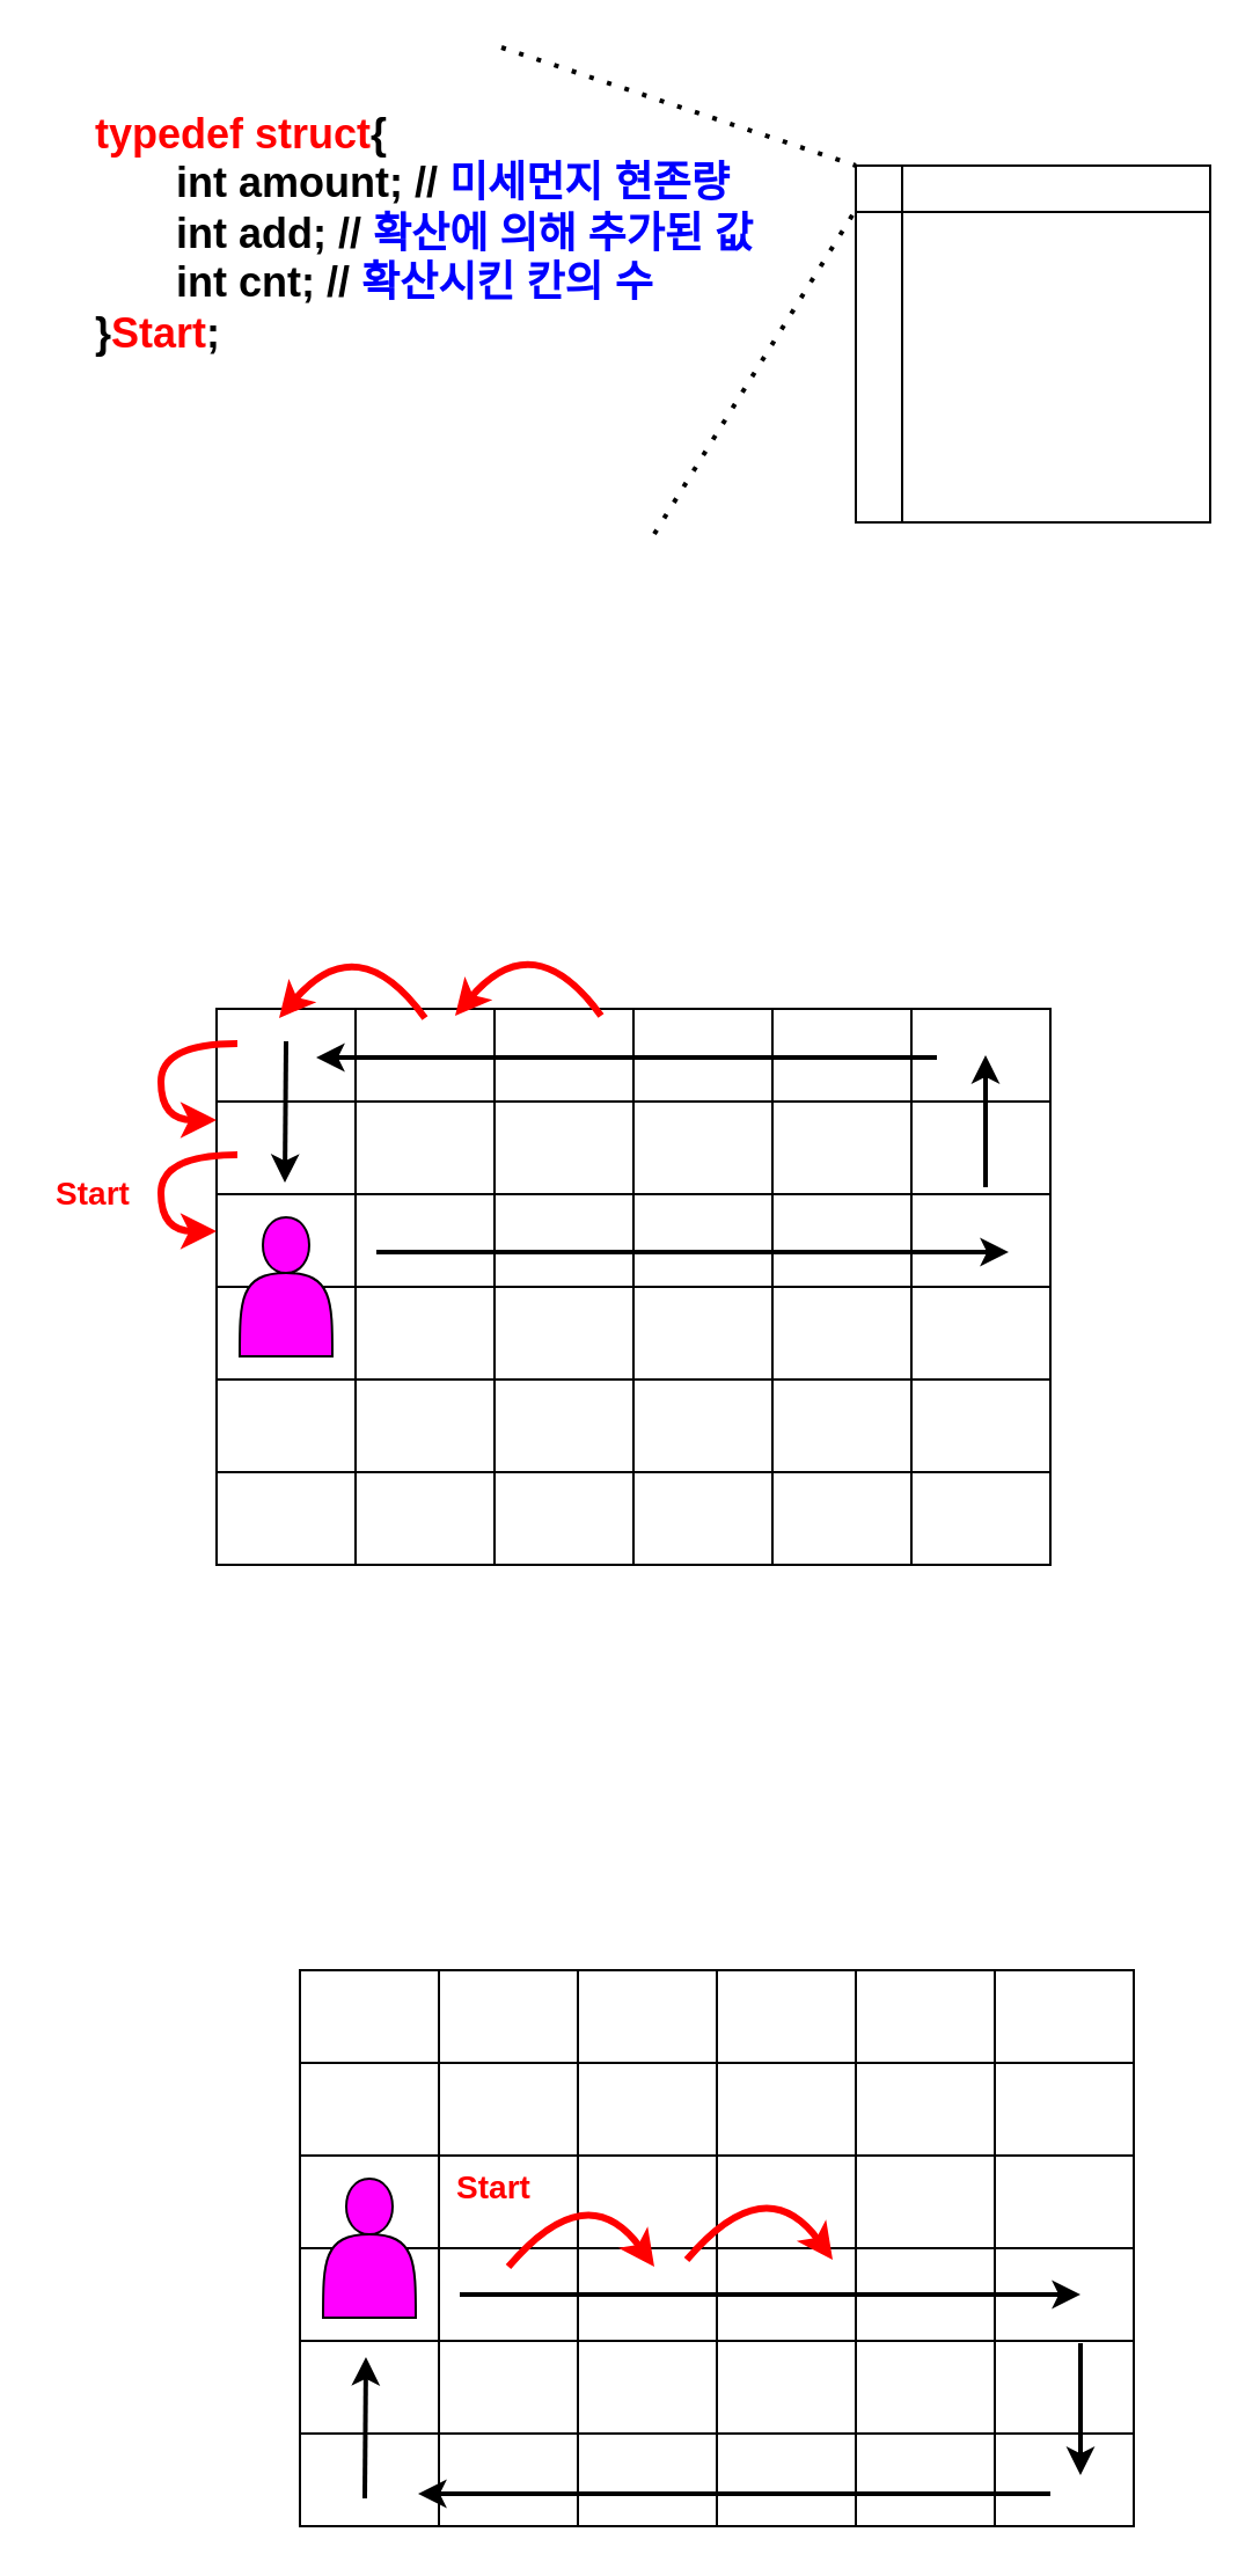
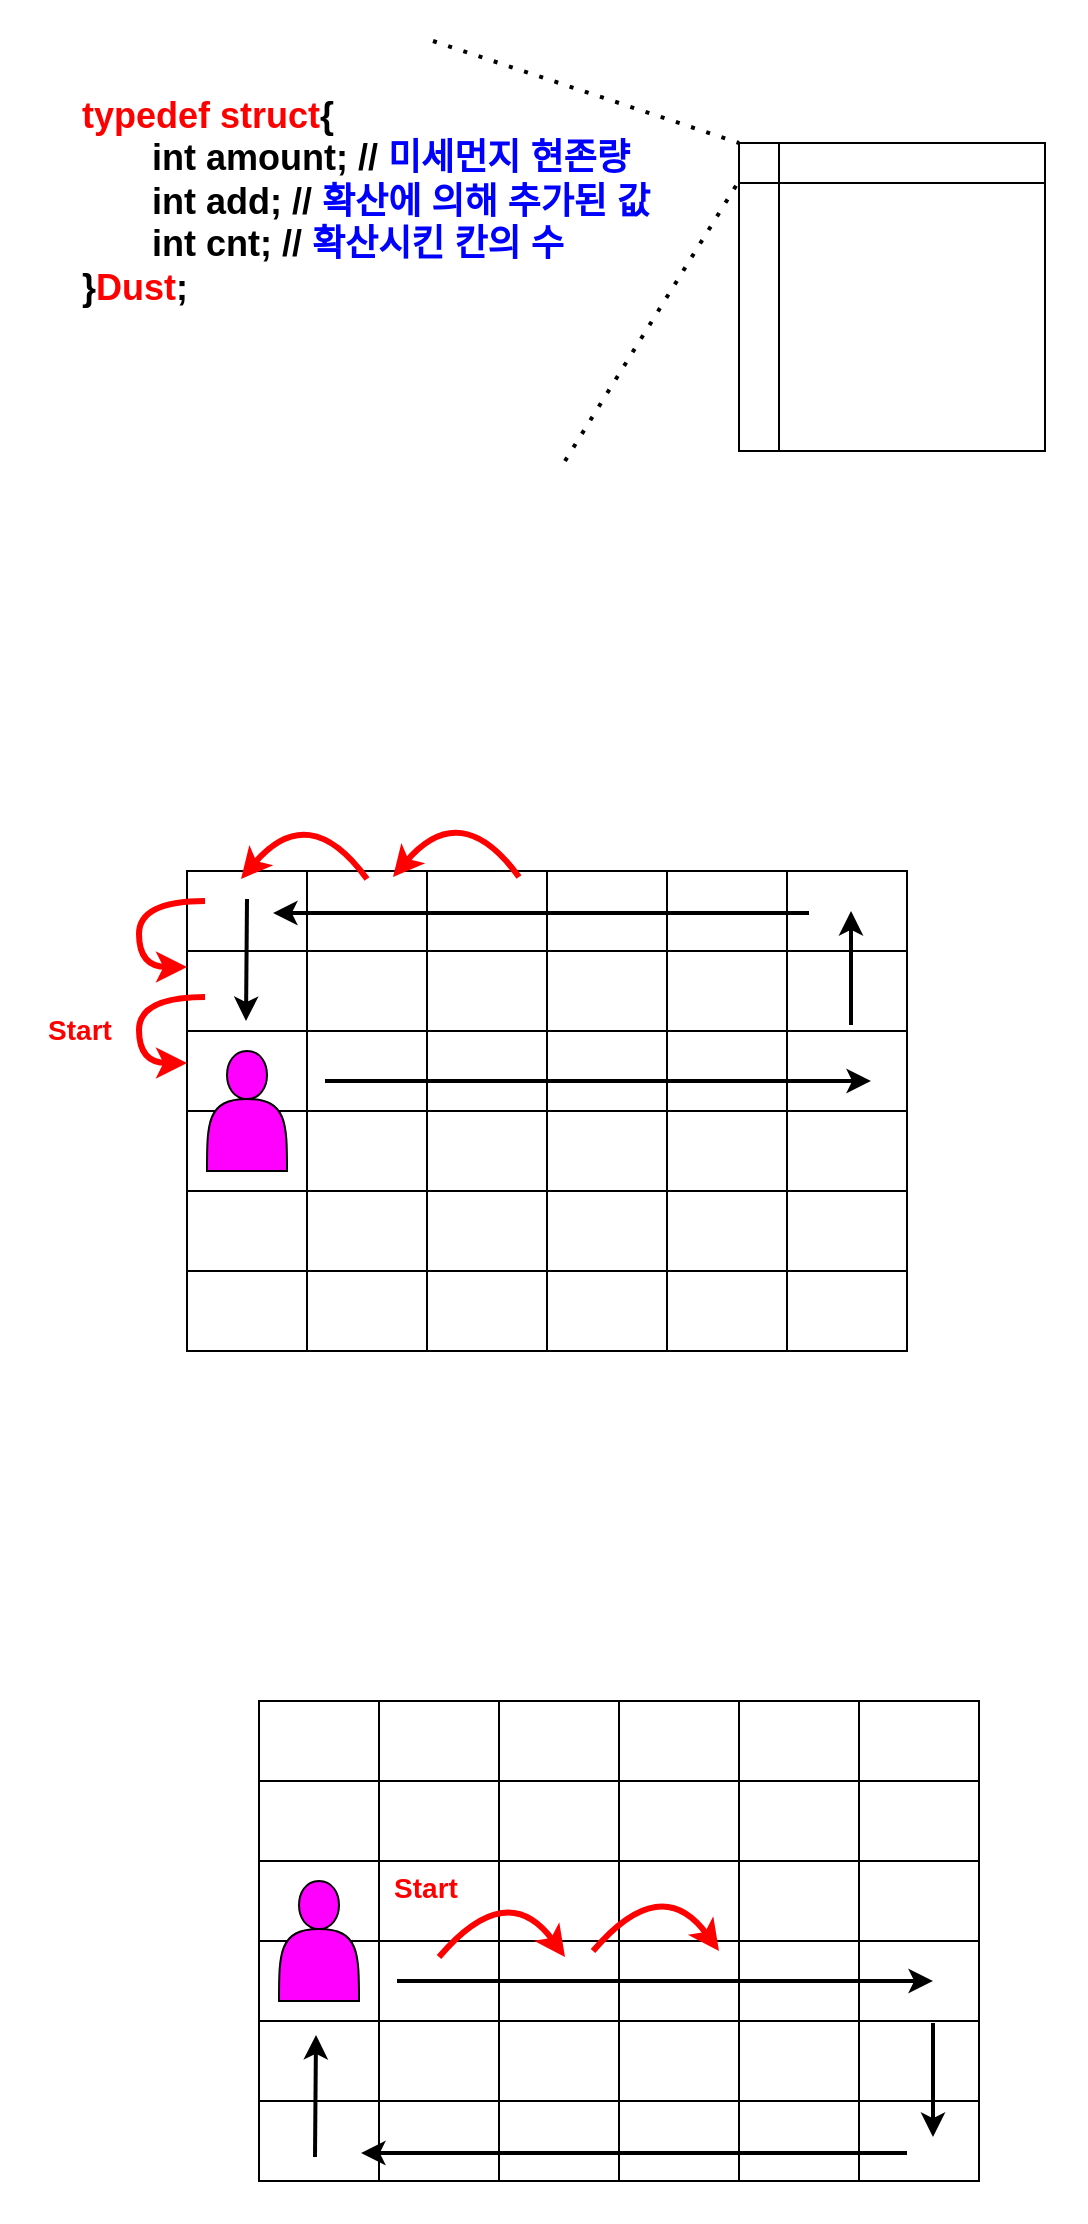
- <mxCell id="5" value="&lt;b style=&quot;font-size: 18px&quot;&gt;&lt;font color=&quot;#ff0000&quot;&gt;typedef struct&lt;/font&gt;{&lt;br&gt;&amp;nbsp; &amp;nbsp; &amp;nbsp; &amp;nbsp;int amount; // &lt;font color=&quot;#0000ff&quot;&gt;미세먼지 현존량&lt;/font&gt;&lt;br&gt;&amp;nbsp; &amp;nbsp; &amp;nbsp; &amp;nbsp;int add; // &lt;font color=&quot;#0000ff&quot;&gt;확산에 의해 추가된 값&lt;/font&gt;&lt;br&gt;&amp;nbsp; &amp;nbsp; &amp;nbsp; &amp;nbsp;int cnt; // &lt;font color=&quot;#0000ff&quot;&gt;확산시킨 칸의 수&lt;/font&gt;&lt;br&gt;}&lt;font color=&quot;#ff0000&quot;&gt;Start&lt;/font&gt;;&lt;/b&gt;" style="text;html=1;strokeColor=none;fillColor=none;align=left;verticalAlign=middle;whiteSpace=wrap;rounded=0;" parent="1" vertex="1"><mxGeometry x="39" y="52" width="347" height="98" as="geometry" /></mxCell>
+ <mxCell id="5" value="&lt;b style=&quot;font-size: 18px&quot;&gt;&lt;font color=&quot;#ff0000&quot;&gt;typedef struct&lt;/font&gt;{&lt;br&gt;&amp;nbsp; &amp;nbsp; &amp;nbsp; &amp;nbsp;int amount; // &lt;font color=&quot;#0000ff&quot;&gt;미세먼지 현존량&lt;/font&gt;&lt;br&gt;&amp;nbsp; &amp;nbsp; &amp;nbsp; &amp;nbsp;int add; // &lt;font color=&quot;#0000ff&quot;&gt;확산에 의해 추가된 값&lt;/font&gt;&lt;br&gt;&amp;nbsp; &amp;nbsp; &amp;nbsp; &amp;nbsp;int cnt; // &lt;font color=&quot;#0000ff&quot;&gt;확산시킨 칸의 수&lt;/font&gt;&lt;br&gt;}&lt;font color=&quot;#ff0000&quot;&gt;Dust&lt;/font&gt;;&lt;/b&gt;" style="text;html=1;strokeColor=none;fillColor=none;align=left;verticalAlign=middle;whiteSpace=wrap;rounded=0;" parent="1" vertex="1"><mxGeometry x="39" y="52" width="347" height="98" as="geometry" /></mxCell>
